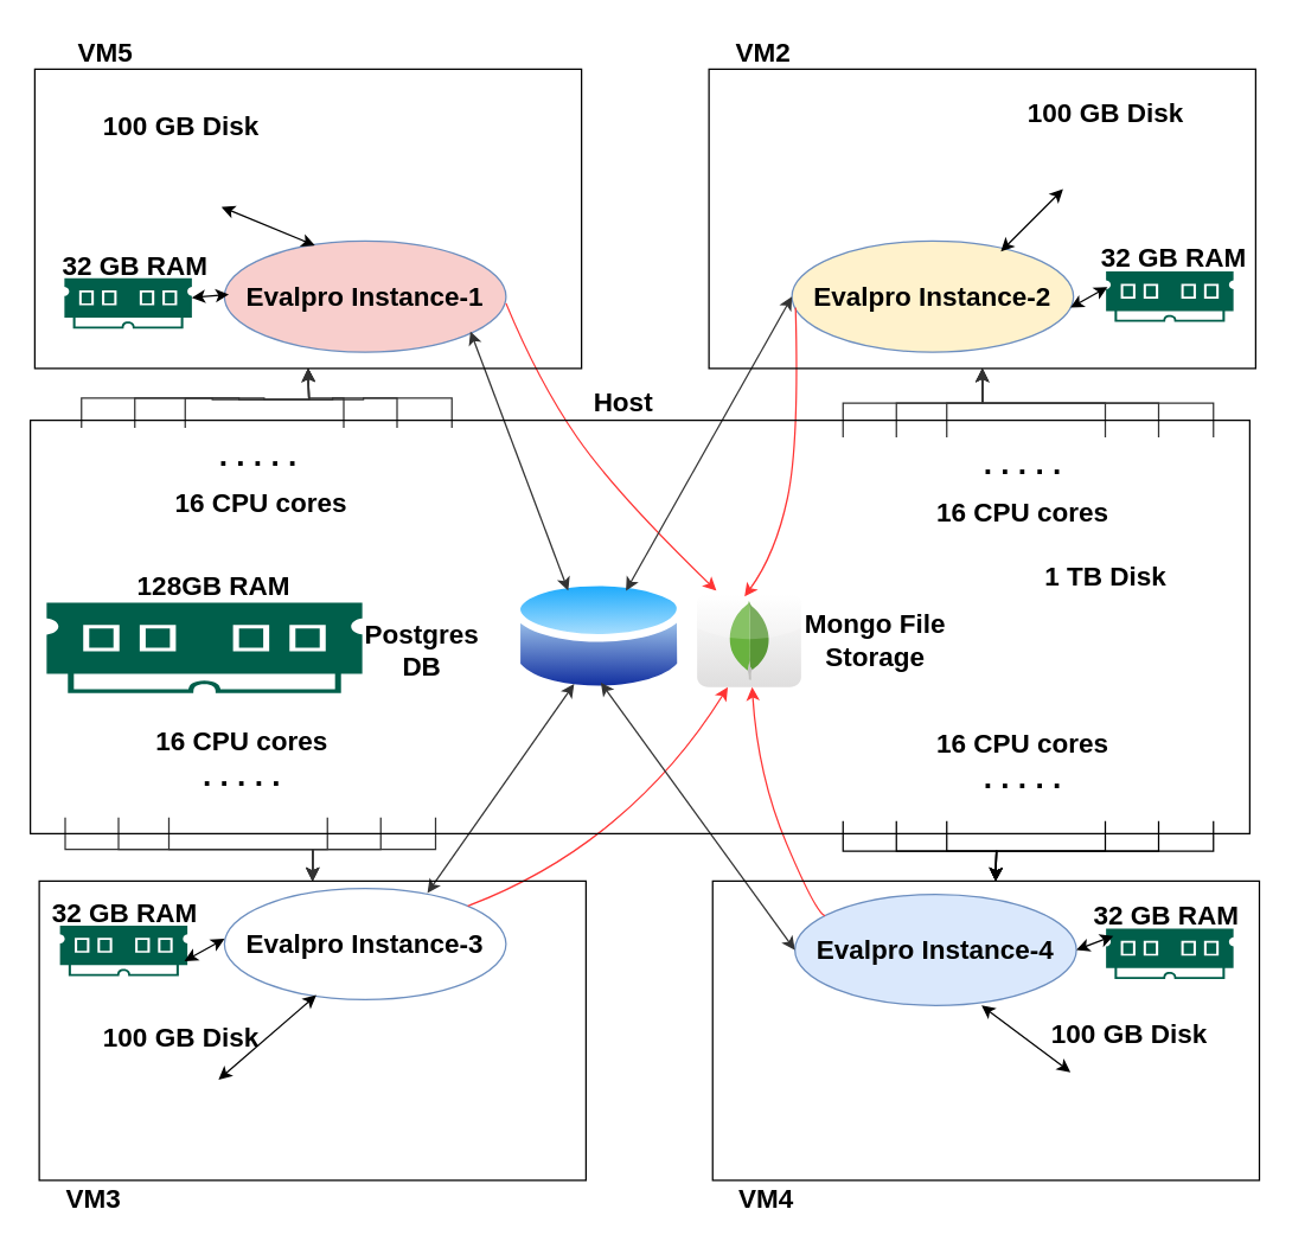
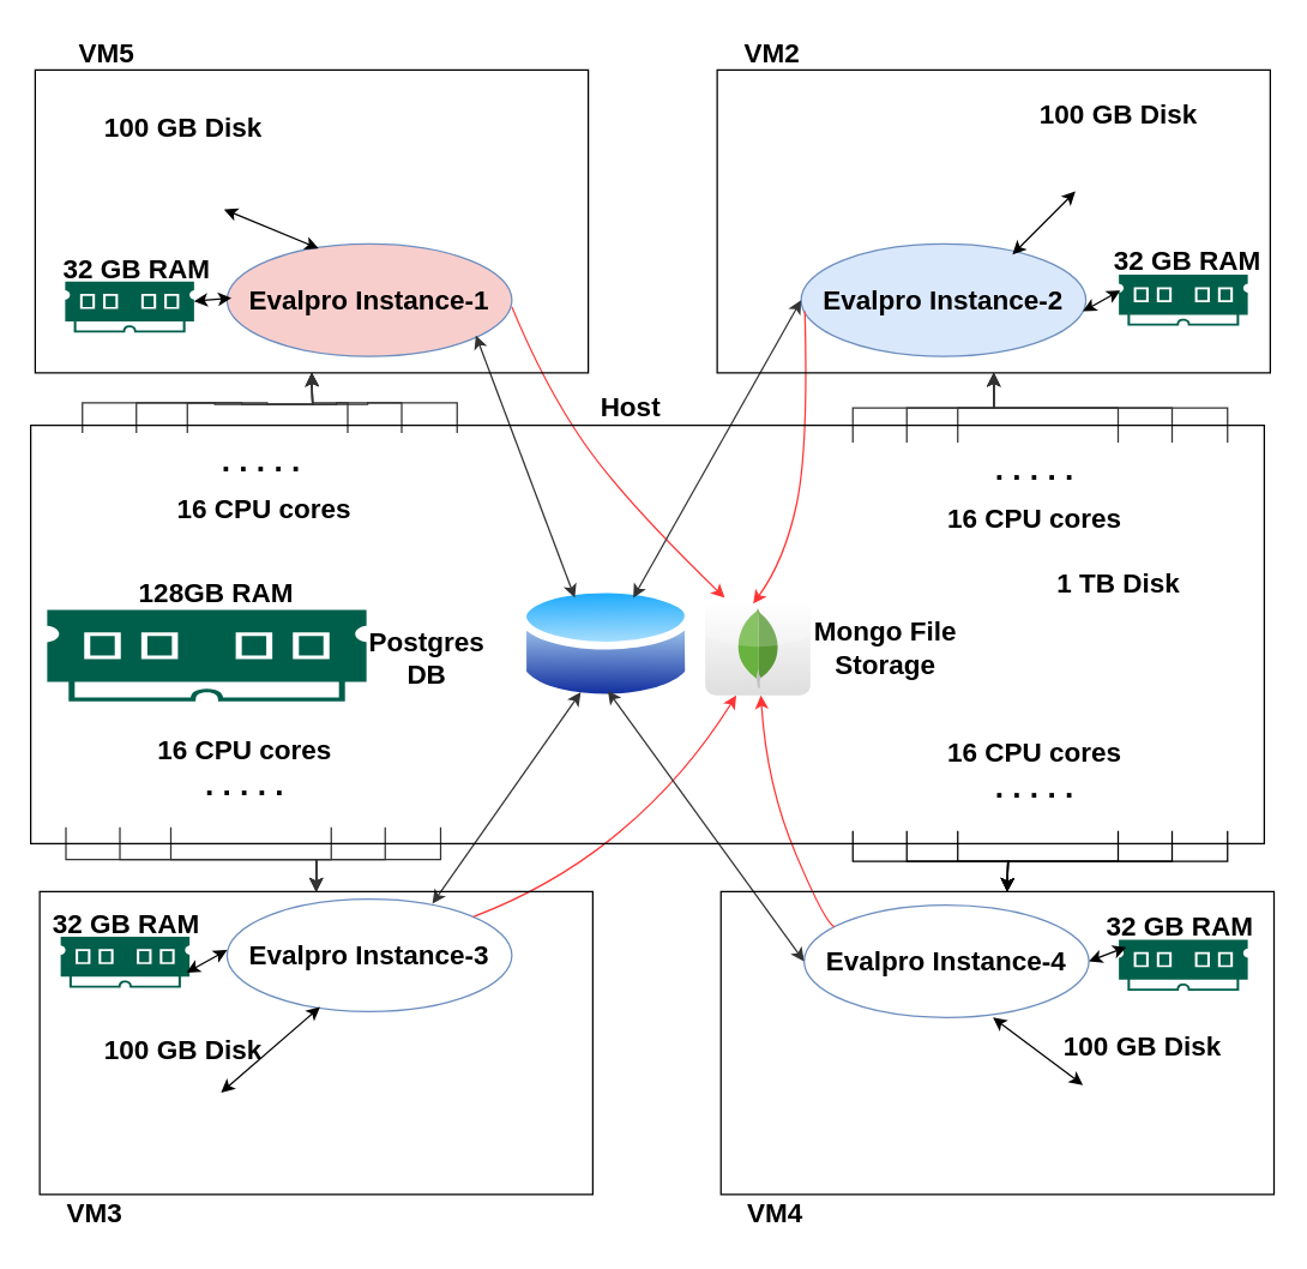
- <mxCell id="65" value="&lt;b&gt;Evalpro Instance-2&lt;/b&gt;" style="ellipse;whiteSpace=wrap;html=1;fontSize=18;fillColor=#fff2cc;strokeColor=#6c8ebf;" vertex="1" parent="1"><mxGeometry x="534" y="162" width="190" height="75" as="geometry" /></mxCell>
+ <mxCell id="65" value="&lt;b&gt;Evalpro Instance-2&lt;/b&gt;" style="ellipse;whiteSpace=wrap;html=1;fontSize=18;fillColor=#dae8fc;strokeColor=#6c8ebf;" vertex="1" parent="1"><mxGeometry x="534" y="162" width="190" height="75" as="geometry" /></mxCell>
- <mxCell id="67" value="&lt;b&gt;Evalpro Instance-4&lt;/b&gt;" style="ellipse;whiteSpace=wrap;html=1;fontSize=18;fillColor=#dae8fc;strokeColor=#6c8ebf;" vertex="1" parent="1"><mxGeometry x="536" y="603" width="190" height="75" as="geometry" /></mxCell>
+ <mxCell id="67" value="&lt;b&gt;Evalpro Instance-4&lt;/b&gt;" style="ellipse;whiteSpace=wrap;html=1;fontSize=18;fillColor=#ffffff;strokeColor=#6c8ebf;" vertex="1" parent="1"><mxGeometry x="536" y="603" width="190" height="75" as="geometry" /></mxCell>
